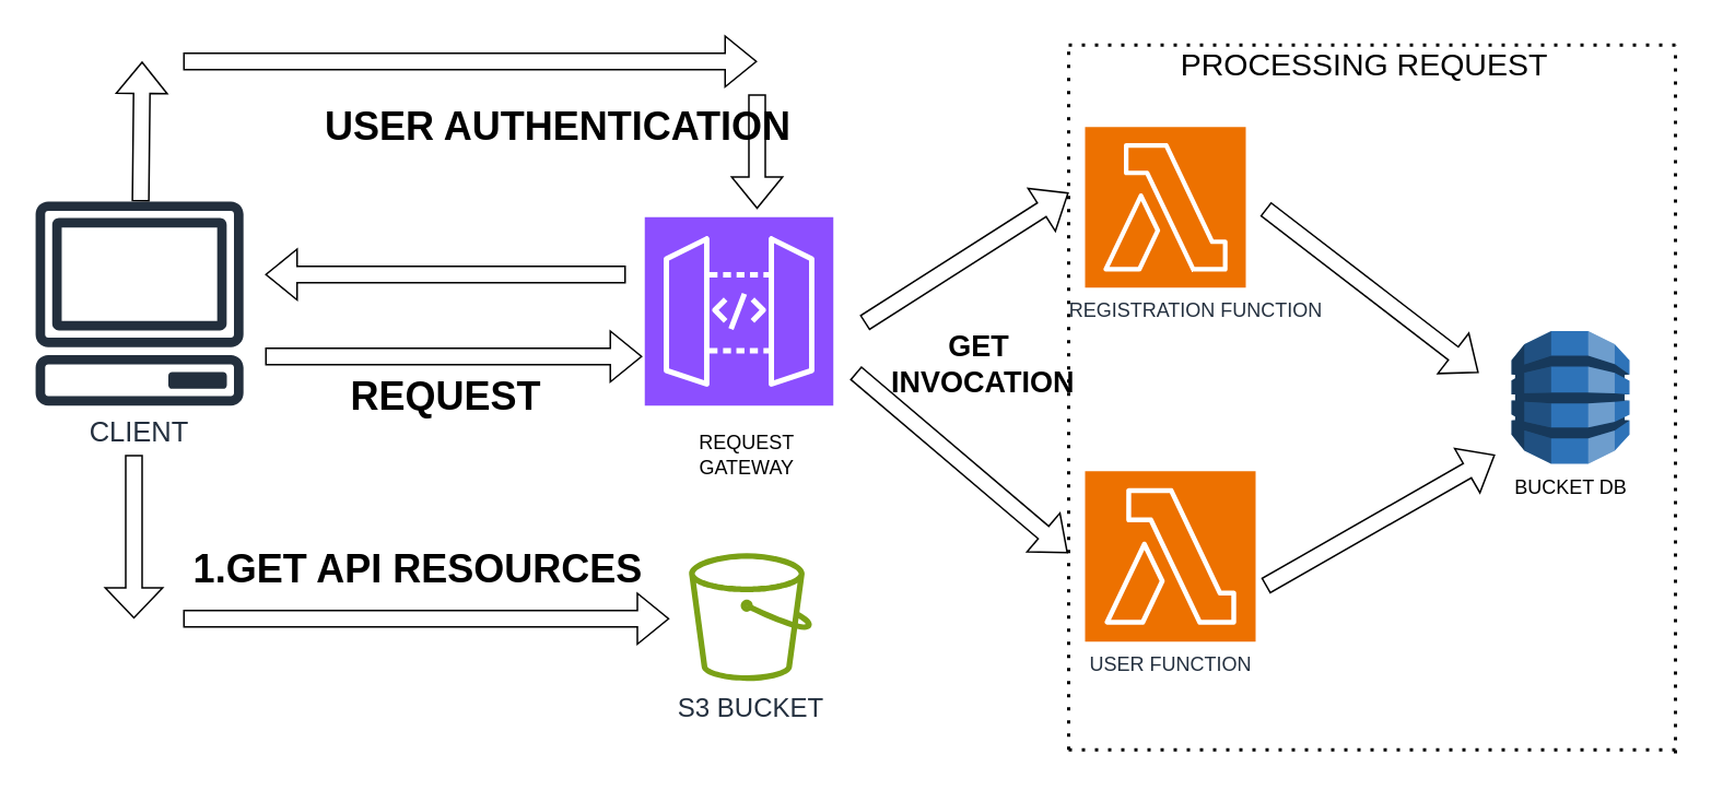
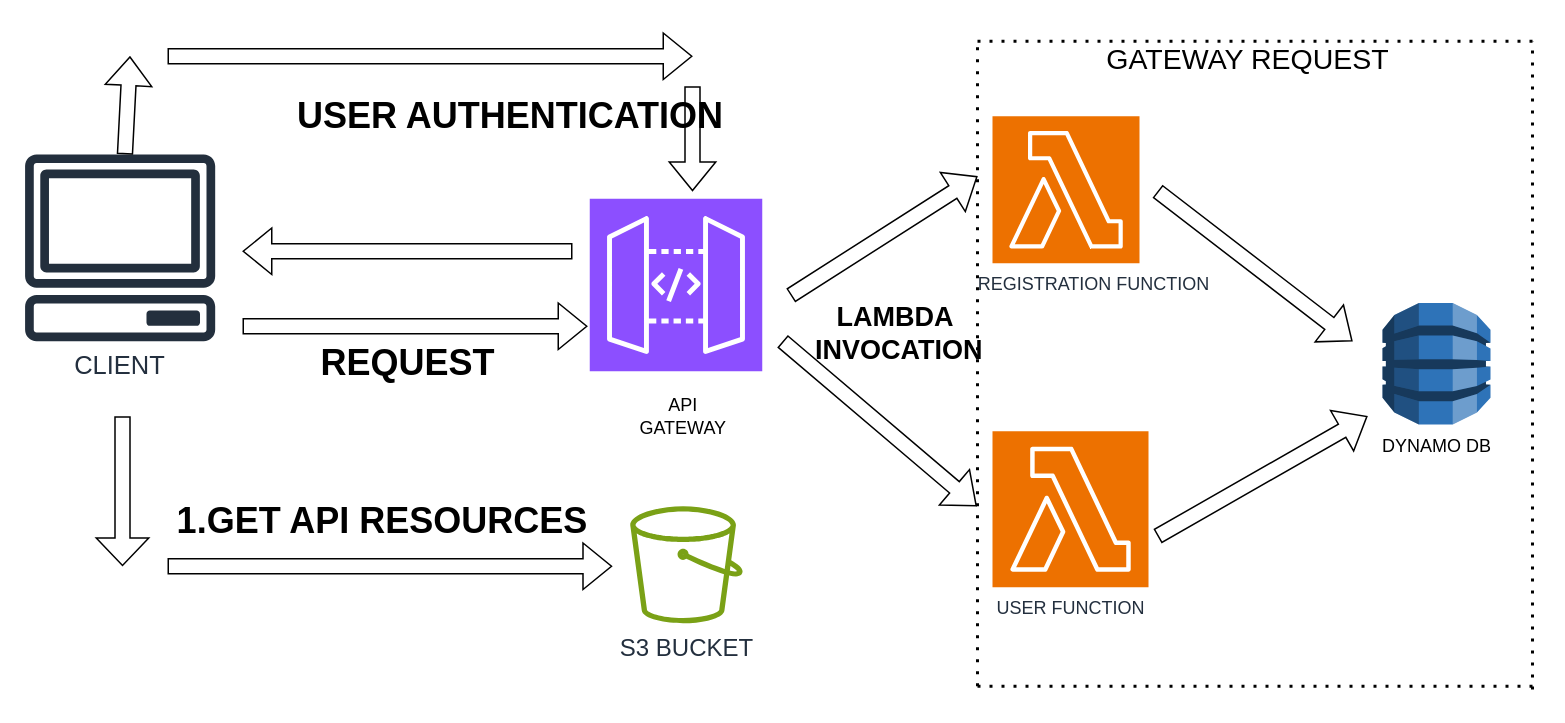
- <mxCell id="18" value="PROCESSING REQUEST" style="text;html=1;align=center;verticalAlign=middle;resizable=0;points=[];autosize=1;strokeColor=none;fillColor=none;fontSize=19;" vertex="1" parent="1"><mxGeometry x="706" y="20" width="250" height="40" as="geometry" /></mxCell>
+ <mxCell id="18" value="GATEWAY REQUEST" style="text;html=1;align=center;verticalAlign=middle;resizable=0;points=[];autosize=1;strokeColor=none;fillColor=none;fontSize=19;" vertex="1" parent="1"><mxGeometry x="706" y="20" width="250" height="40" as="geometry" /></mxCell>
- <mxCell id="7" value="&lt;font style=&quot;font-size: 17px;&quot;&gt;CLIENT&lt;/font&gt;" style="sketch=0;outlineConnect=0;fontColor=#232F3E;gradientColor=none;fillColor=#232F3D;strokeColor=none;dashed=0;verticalLabelPosition=bottom;verticalAlign=top;align=center;html=1;fontSize=12;fontStyle=0;aspect=fixed;pointerEvents=1;shape=mxgraph.aws4.client;" vertex="1" parent="1"><mxGeometry x="20.51" y="122.45" width="127.83" height="124.55" as="geometry" /></mxCell>
+ <mxCell id="7" value="&lt;font style=&quot;font-size: 17px;&quot;&gt;CLIENT&lt;/font&gt;" style="sketch=0;outlineConnect=0;fontColor=#232F3E;gradientColor=none;fillColor=#232F3D;strokeColor=none;dashed=0;verticalLabelPosition=bottom;verticalAlign=top;align=center;html=1;fontSize=12;fontStyle=0;aspect=fixed;pointerEvents=1;shape=mxgraph.aws4.client;" vertex="1" parent="1"><mxGeometry x="15.51" y="102.45" width="127.83" height="124.55" as="geometry" /></mxCell>
- <mxCell id="28" value="GET&lt;div style=&quot;font-size: 18px;&quot;&gt;&amp;nbsp;INVOCATION&lt;/div&gt;" style="text;strokeColor=none;fillColor=none;html=1;fontSize=18;fontStyle=1;verticalAlign=middle;align=center;" vertex="1" parent="1"><mxGeometry x="561" y="187" width="70" height="70" as="geometry" /></mxCell>
+ <mxCell id="28" value="LAMBDA&lt;div style=&quot;font-size: 18px;&quot;&gt;&amp;nbsp;INVOCATION&lt;/div&gt;" style="text;strokeColor=none;fillColor=none;html=1;fontSize=18;fontStyle=1;verticalAlign=middle;align=center;" vertex="1" parent="1"><mxGeometry x="561" y="187" width="70" height="70" as="geometry" /></mxCell>
- <mxCell id="27" value="REQUEST GATEWAY" style="text;html=1;strokeColor=none;fillColor=none;align=center;verticalAlign=middle;whiteSpace=wrap;overflow=hidden;" vertex="1" parent="1"><mxGeometry x="414.5" y="257" width="80" height="40" as="geometry" /></mxCell>
+ <mxCell id="27" value="API GATEWAY" style="text;html=1;strokeColor=none;fillColor=none;align=center;verticalAlign=middle;whiteSpace=wrap;overflow=hidden;" vertex="1" parent="1"><mxGeometry x="414.5" y="257" width="80" height="40" as="geometry" /></mxCell>
- <mxCell id="3" value="BUCKET DB" style="outlineConnect=0;dashed=0;verticalLabelPosition=bottom;verticalAlign=top;align=center;html=1;shape=mxgraph.aws3.dynamo_db;fillColor=#2E73B8;gradientColor=none;direction=east;" vertex="1" parent="1"><mxGeometry x="921" y="201.5" width="72" height="81" as="geometry" /></mxCell>
+ <mxCell id="3" value="DYNAMO DB" style="outlineConnect=0;dashed=0;verticalLabelPosition=bottom;verticalAlign=top;align=center;html=1;shape=mxgraph.aws3.dynamo_db;fillColor=#2E73B8;gradientColor=none;direction=east;" vertex="1" parent="1"><mxGeometry x="921" y="201.5" width="72" height="81" as="geometry" /></mxCell>
